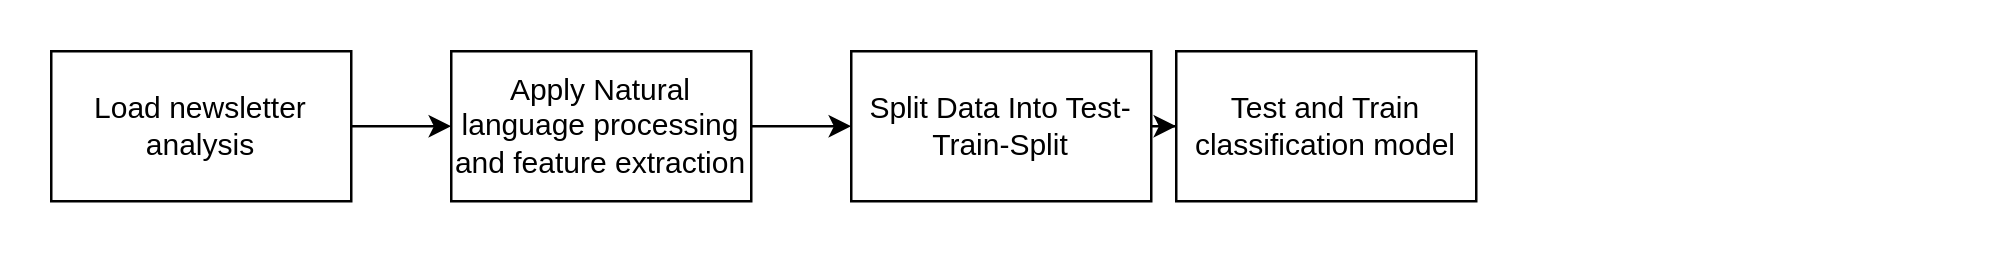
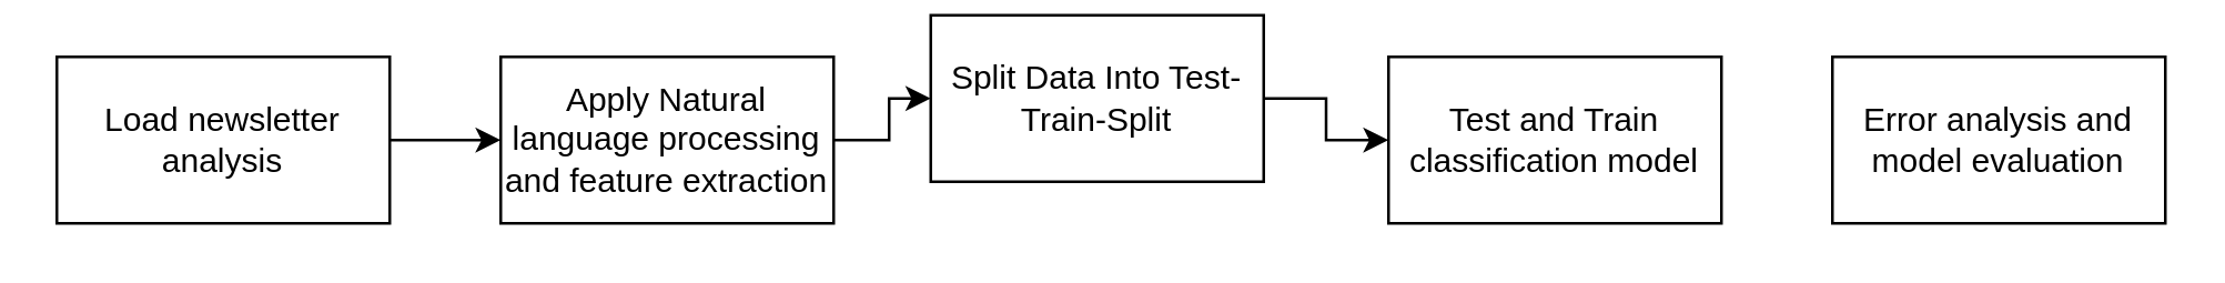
- <mxCell id="7" value="Split Data Into Test-Train-Split" style="rounded=0;whiteSpace=wrap;html=1;" parent="1" vertex="1"><mxGeometry x="340" y="20" width="120" height="60" as="geometry" /></mxCell>
+ <mxCell id="7" value="Split Data Into Test-Train-Split" style="rounded=0;whiteSpace=wrap;html=1;" parent="1" vertex="1"><mxGeometry x="335" y="5" width="120" height="60" as="geometry" /></mxCell>
- <mxCell id="8" value="Test and Train classification model" style="rounded=0;whiteSpace=wrap;html=1;" vertex="1" parent="1"><mxGeometry x="470" y="20" width="120" height="60" as="geometry" /></mxCell>
+ <mxCell id="8" value="Test and Train classification model" style="rounded=0;whiteSpace=wrap;html=1;" vertex="1" parent="1"><mxGeometry x="500" y="20" width="120" height="60" as="geometry" /></mxCell>
+ <mxCell id="9" value="Error analysis and model evaluation" style="rounded=0;whiteSpace=wrap;html=1;" vertex="1" parent="1"><mxGeometry x="660" y="20" width="120" height="60" as="geometry" /></mxCell>
